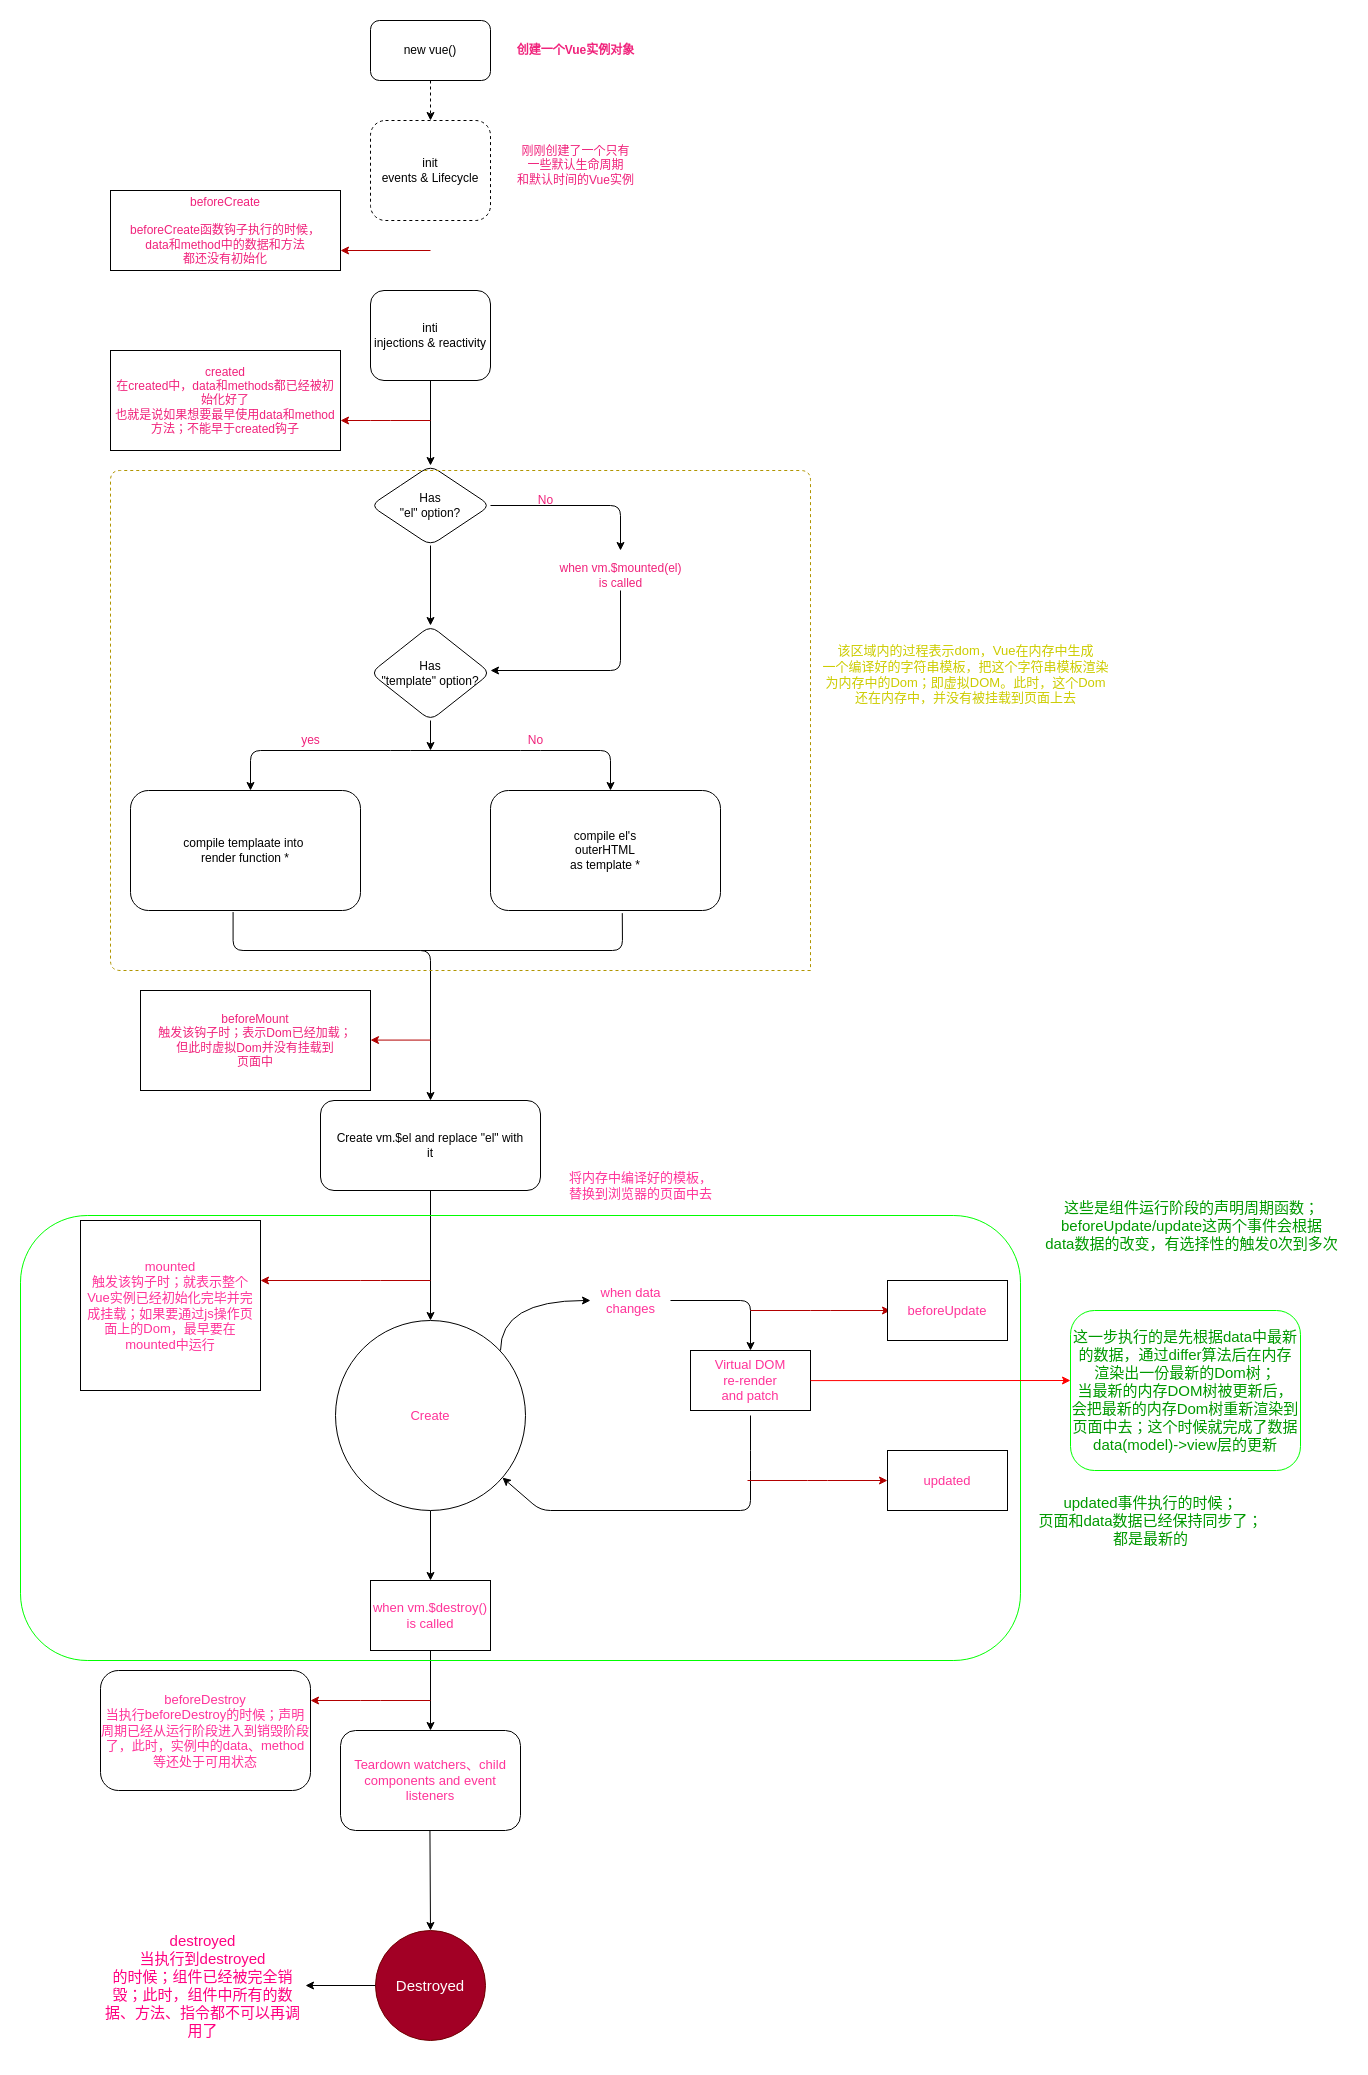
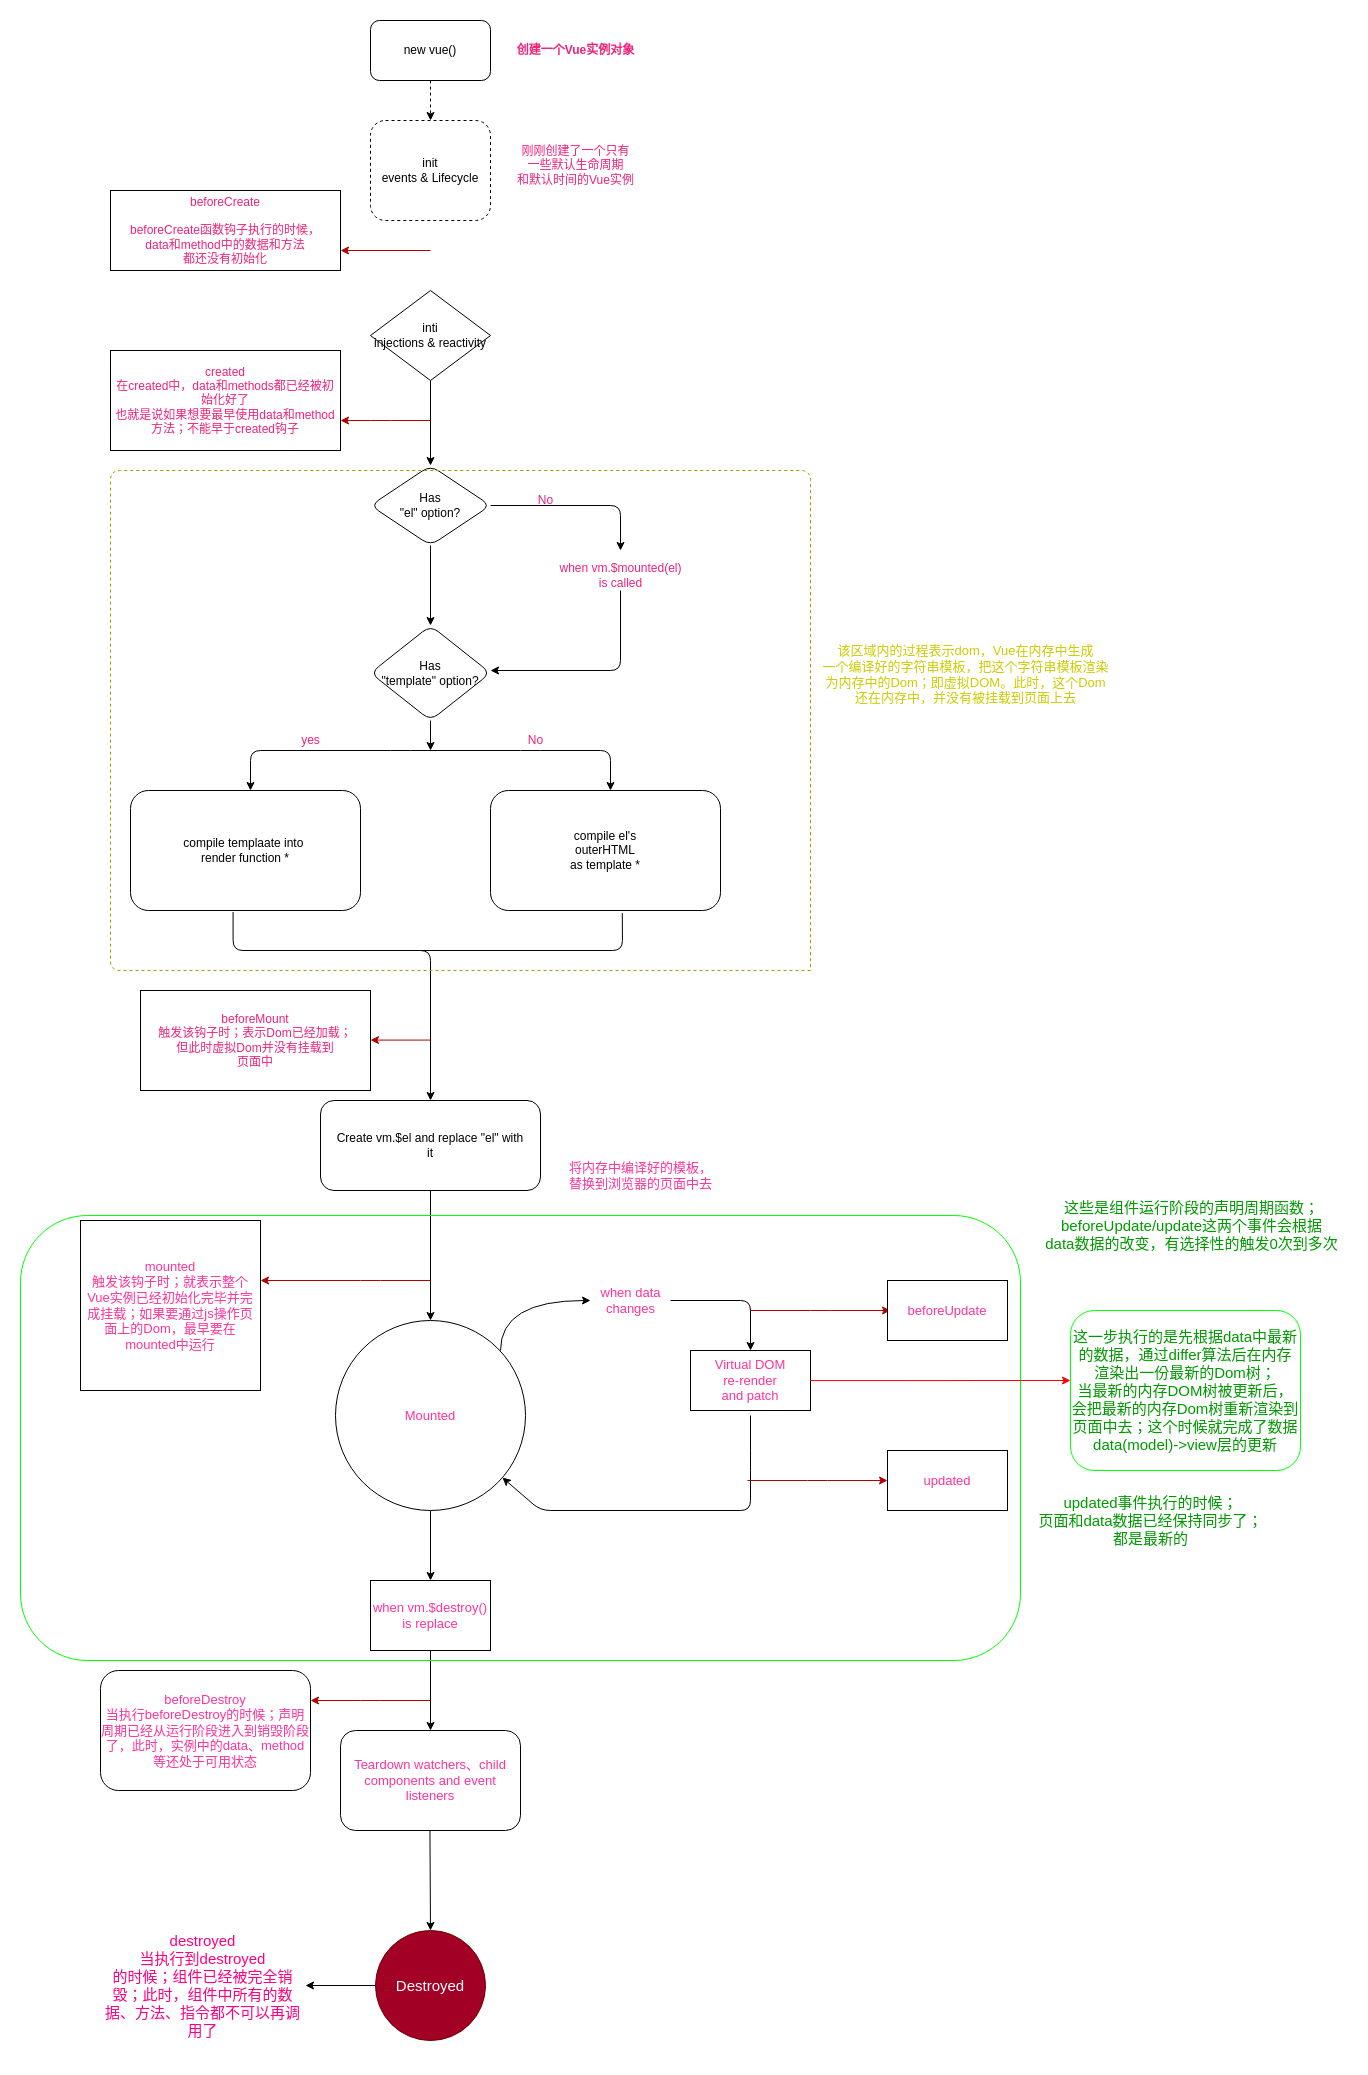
- <mxCell id="10" value="inti&lt;br&gt;injections &amp;amp; reactivity" style="whiteSpace=wrap;html=1;rounded=1;" vertex="1" parent="1"><mxGeometry x="370" y="290" width="120" height="90" as="geometry" /></mxCell>
+ <mxCell id="10" value="inti&lt;br&gt;injections &amp;amp; reactivity" style="rhombus;whiteSpace=wrap;html=1;" vertex="1" parent="1"><mxGeometry x="370" y="290" width="120" height="90" as="geometry" /></mxCell>
- <mxCell id="33" value="&lt;font color=&quot;#ff3399&quot;&gt;将内存中编译好的模板，&lt;br&gt;替换到浏览器的页面中去&lt;/font&gt;" style="text;html=1;align=center;verticalAlign=middle;resizable=0;points=[];autosize=1;strokeColor=none;fillColor=none;fontSize=13;fontColor=#CCCC00;" vertex="1" parent="1"><mxGeometry x="560" y="1165" width="160" height="40" as="geometry" /></mxCell>
+ <mxCell id="33" value="&lt;font color=&quot;#ff3399&quot;&gt;将内存中编译好的模板，&lt;br&gt;替换到浏览器的页面中去&lt;/font&gt;" style="text;html=1;align=center;verticalAlign=middle;resizable=0;points=[];autosize=1;strokeColor=none;fillColor=none;fontSize=13;fontColor=#CCCC00;" vertex="1" parent="1"><mxGeometry x="560" y="1155" width="160" height="40" as="geometry" /></mxCell>
- <mxCell id="35" value="Create" style="ellipse;whiteSpace=wrap;html=1;aspect=fixed;fontSize=13;fontColor=#FF3399;strokeWidth=1;fillColor=default;" vertex="1" parent="1"><mxGeometry x="335" y="1320" width="190" height="190" as="geometry" /></mxCell>
+ <mxCell id="35" value="Mounted" style="ellipse;whiteSpace=wrap;html=1;aspect=fixed;fontSize=13;fontColor=#FF3399;strokeWidth=1;fillColor=default;" vertex="1" parent="1"><mxGeometry x="335" y="1320" width="190" height="190" as="geometry" /></mxCell>
- <mxCell id="49" value="when vm.$destroy()&lt;br&gt;is called" style="whiteSpace=wrap;html=1;fontSize=13;fontColor=#FF3399;strokeWidth=1;fillColor=default;" vertex="1" parent="1"><mxGeometry x="370" y="1580" width="120" height="70" as="geometry" /></mxCell>
+ <mxCell id="49" value="when vm.$destroy()&lt;br&gt;is replace" style="whiteSpace=wrap;html=1;fontSize=13;fontColor=#FF3399;strokeWidth=1;fillColor=default;" vertex="1" parent="1"><mxGeometry x="370" y="1580" width="120" height="70" as="geometry" /></mxCell>
